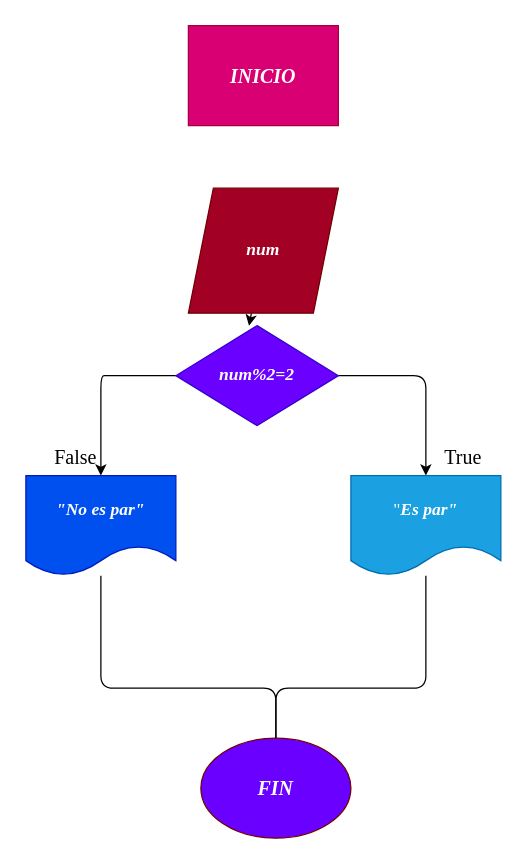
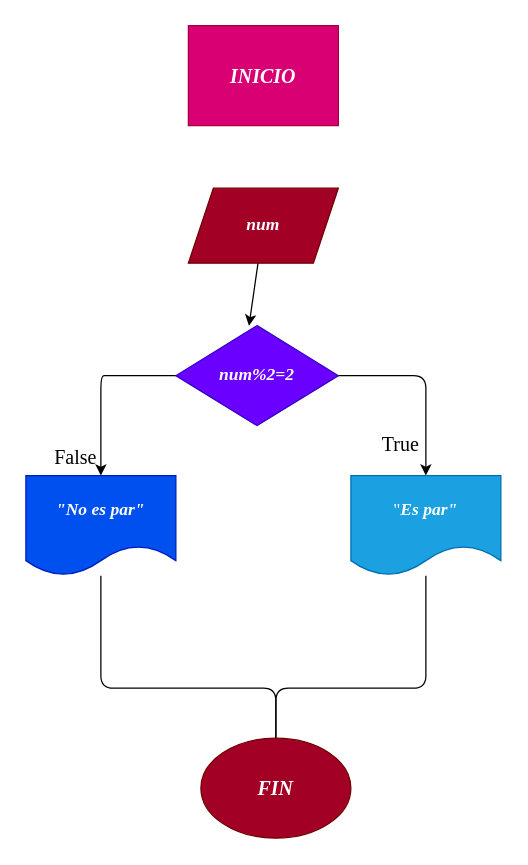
- <mxCell id="4" value="num" style="shape=parallelogram;perimeter=parallelogramPerimeter;whiteSpace=wrap;html=1;fixedSize=1;fontFamily=Georgia;fontStyle=3;fontSize=14;fillColor=#a20025;fontColor=#ffffff;strokeColor=#6F0000;" parent="1" vertex="1"><mxGeometry x="150" y="150" width="120" height="100" as="geometry" /></mxCell>
+ <mxCell id="4" value="num" style="shape=parallelogram;perimeter=parallelogramPerimeter;whiteSpace=wrap;html=1;fixedSize=1;fontFamily=Georgia;fontStyle=3;fontSize=14;fillColor=#a20025;fontColor=#ffffff;strokeColor=#6F0000;" parent="1" vertex="1"><mxGeometry x="150" y="150" width="120" height="60" as="geometry" /></mxCell>
- <mxCell id="13" value="True" style="text;html=1;strokeColor=none;fillColor=none;align=center;verticalAlign=middle;whiteSpace=wrap;rounded=0;fontFamily=Tahoma;fontSize=16;" vertex="1" parent="1"><mxGeometry x="340" y="350" width="60" height="30" as="geometry" /></mxCell>
+ <mxCell id="13" value="True" style="text;html=1;strokeColor=none;fillColor=none;align=center;verticalAlign=middle;whiteSpace=wrap;rounded=0;fontFamily=Tahoma;fontSize=16;" vertex="1" parent="1"><mxGeometry x="290" y="340" width="60" height="30" as="geometry" /></mxCell>
- <mxCell id="12" value="FIN" style="ellipse;whiteSpace=wrap;html=1;fontFamily=Tahoma;fontSize=16;fontStyle=3;fillColor=#6a00ff;fontColor=#ffffff;strokeColor=#6F0000;" vertex="1" parent="1"><mxGeometry x="160" y="590" width="120" height="80" as="geometry" /></mxCell>
+ <mxCell id="12" value="FIN" style="ellipse;whiteSpace=wrap;html=1;fontFamily=Tahoma;fontSize=16;fontStyle=3;fillColor=#a20025;fontColor=#ffffff;strokeColor=#6F0000;" vertex="1" parent="1"><mxGeometry x="160" y="590" width="120" height="80" as="geometry" /></mxCell>
